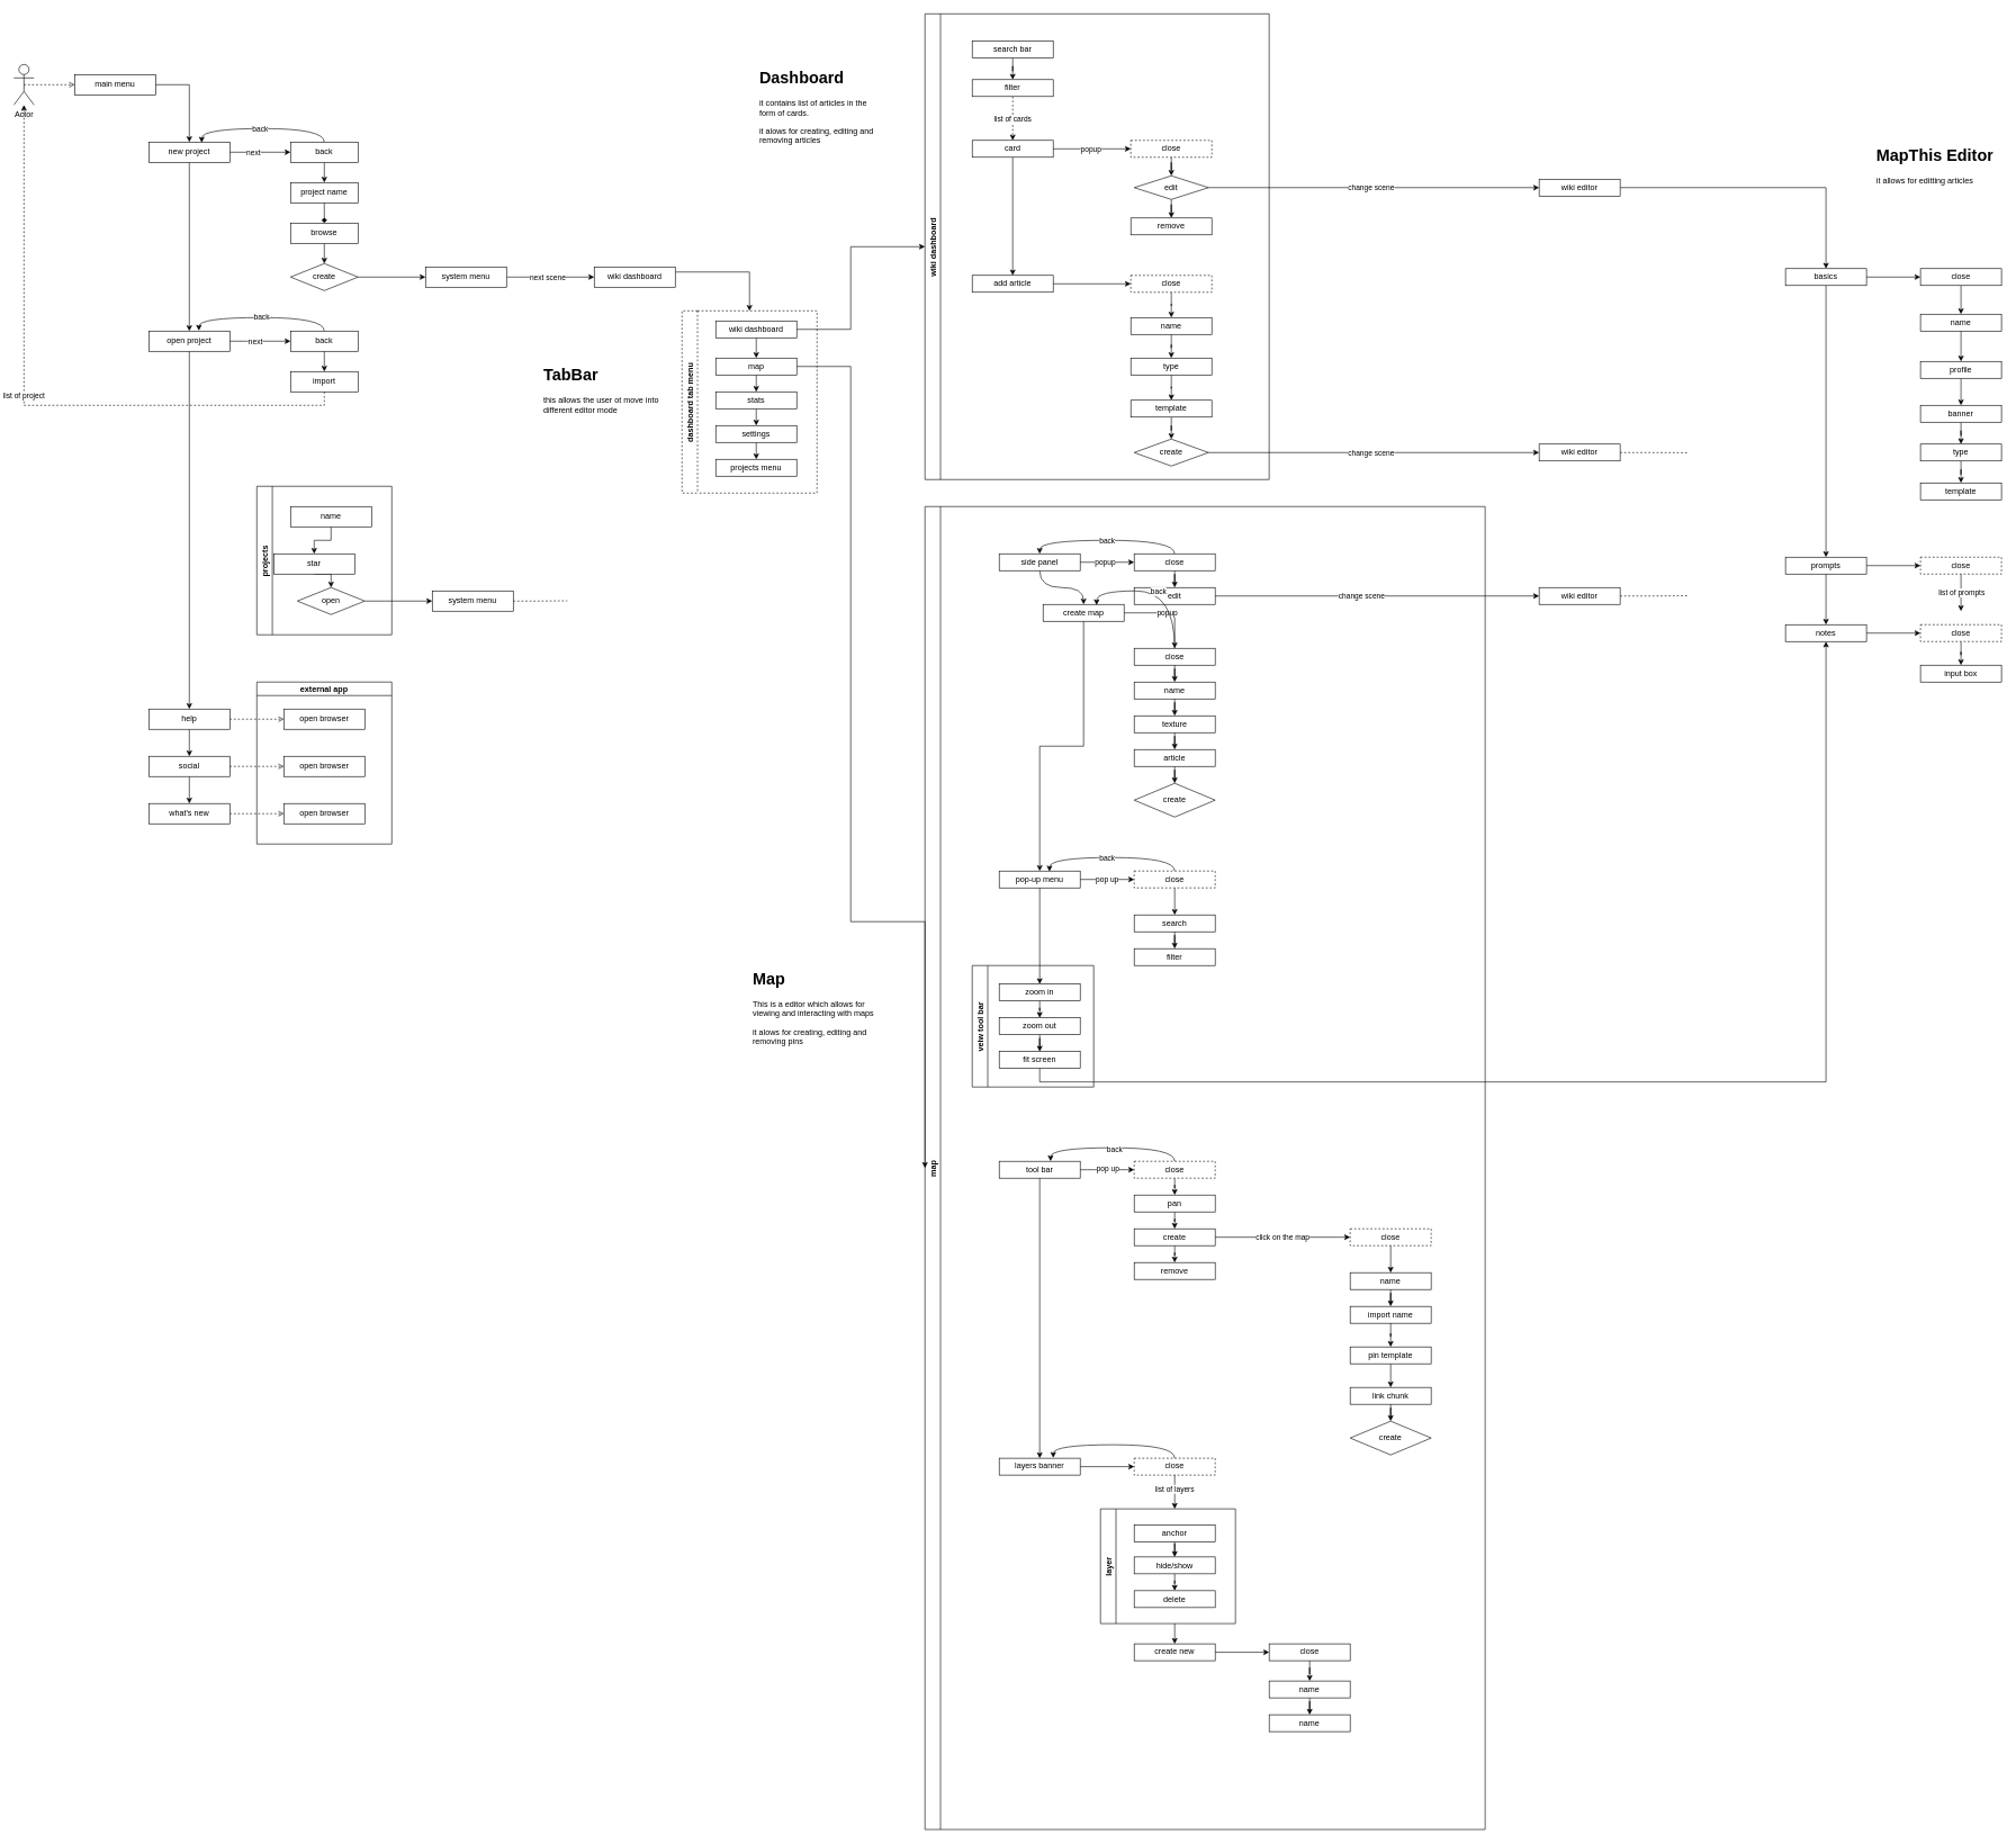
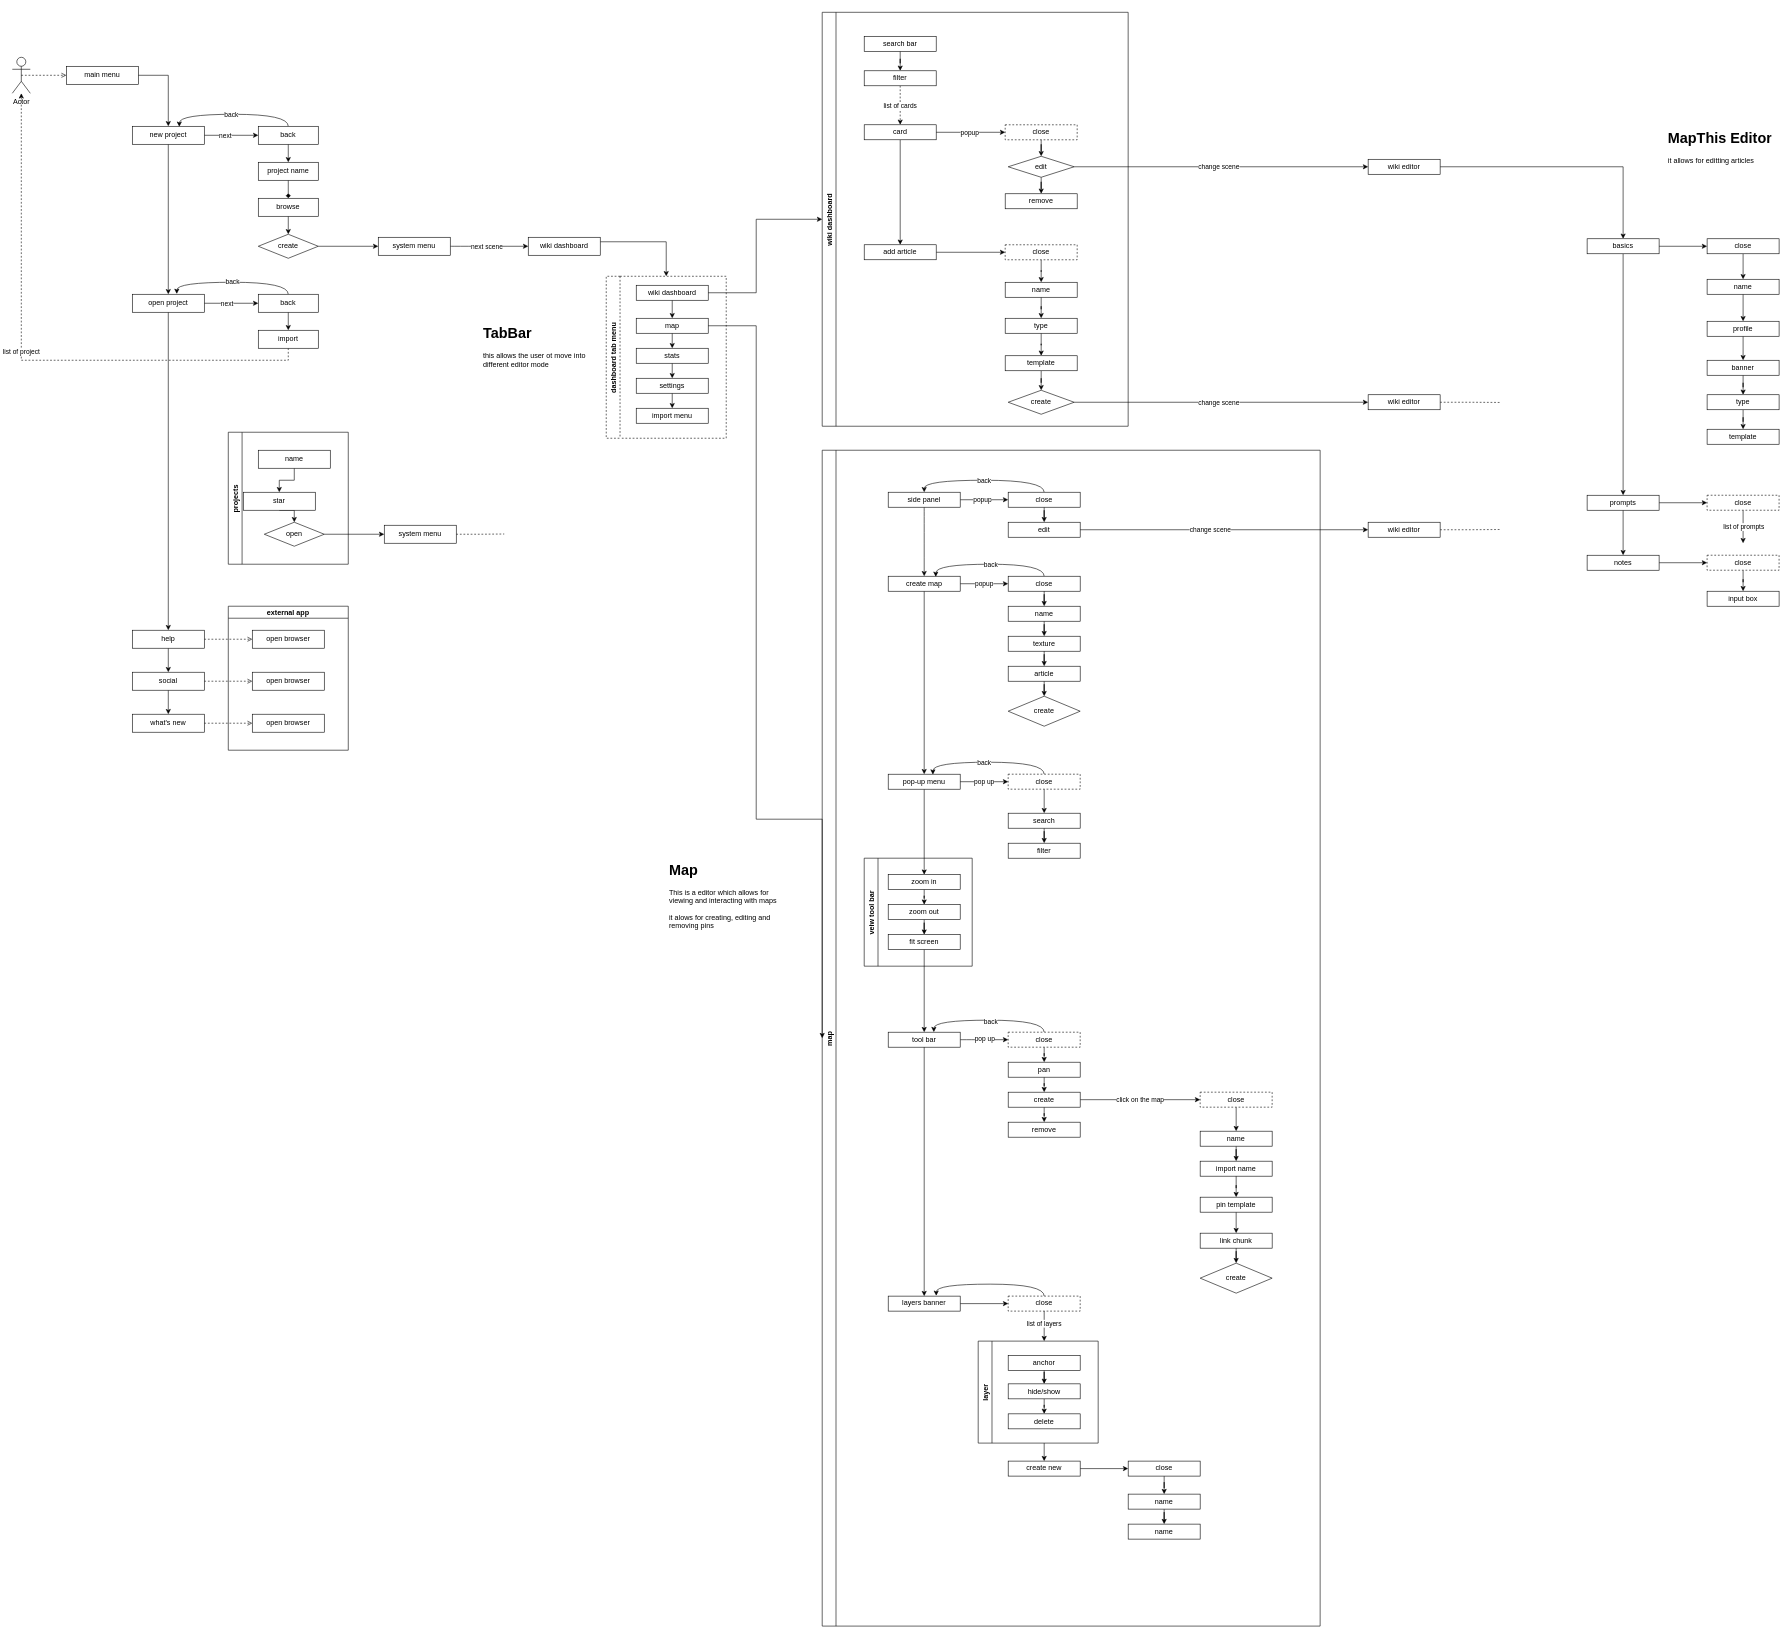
- <mxCell id="93" value="&lt;h1&gt;Dashboard&lt;/h1&gt;&lt;p&gt;it contains list of articles in the form of cards.&lt;/p&gt;&lt;p&gt;it alows for creating, editing and removing articles&lt;/p&gt;" style="text;html=1;strokeColor=none;fillColor=none;spacing=5;spacingTop=-20;whiteSpace=wrap;overflow=hidden;rounded=0;" parent="1" vertex="1"><mxGeometry x="1120" y="95" width="190" height="120" as="geometry" /></mxCell>
- <mxCell id="64" value="projects menu" style="rounded=0;whiteSpace=wrap;html=1;" parent="55" vertex="1"><mxGeometry x="50" y="220" width="120" height="25" as="geometry" /></mxCell>
+ <mxCell id="64" value="import menu" style="rounded=0;whiteSpace=wrap;html=1;" parent="55" vertex="1"><mxGeometry x="50" y="220" width="120" height="25" as="geometry" /></mxCell>
- <mxCell id="111" value="create map" style="rounded=0;whiteSpace=wrap;html=1;" parent="99" vertex="1"><mxGeometry x="175" y="145" width="120" height="25" as="geometry" /></mxCell>
+ <mxCell id="111" value="create map" style="rounded=0;whiteSpace=wrap;html=1;" parent="99" vertex="1"><mxGeometry x="110" y="210" width="120" height="25" as="geometry" /></mxCell>
- <mxCell id="142" style="edgeStyle=orthogonalEdgeStyle;rounded=0;orthogonalLoop=1;jettySize=auto;html=1;exitX=0.5;exitY=1;exitDx=0;exitDy=0;" parent="99" source="137" target="201" edge="1"><mxGeometry relative="1" as="geometry" /></mxCell>
+ <mxCell id="142" style="edgeStyle=orthogonalEdgeStyle;rounded=0;orthogonalLoop=1;jettySize=auto;html=1;exitX=0.5;exitY=1;exitDx=0;exitDy=0;" parent="99" source="137" target="125" edge="1"><mxGeometry relative="1" as="geometry" /></mxCell>
